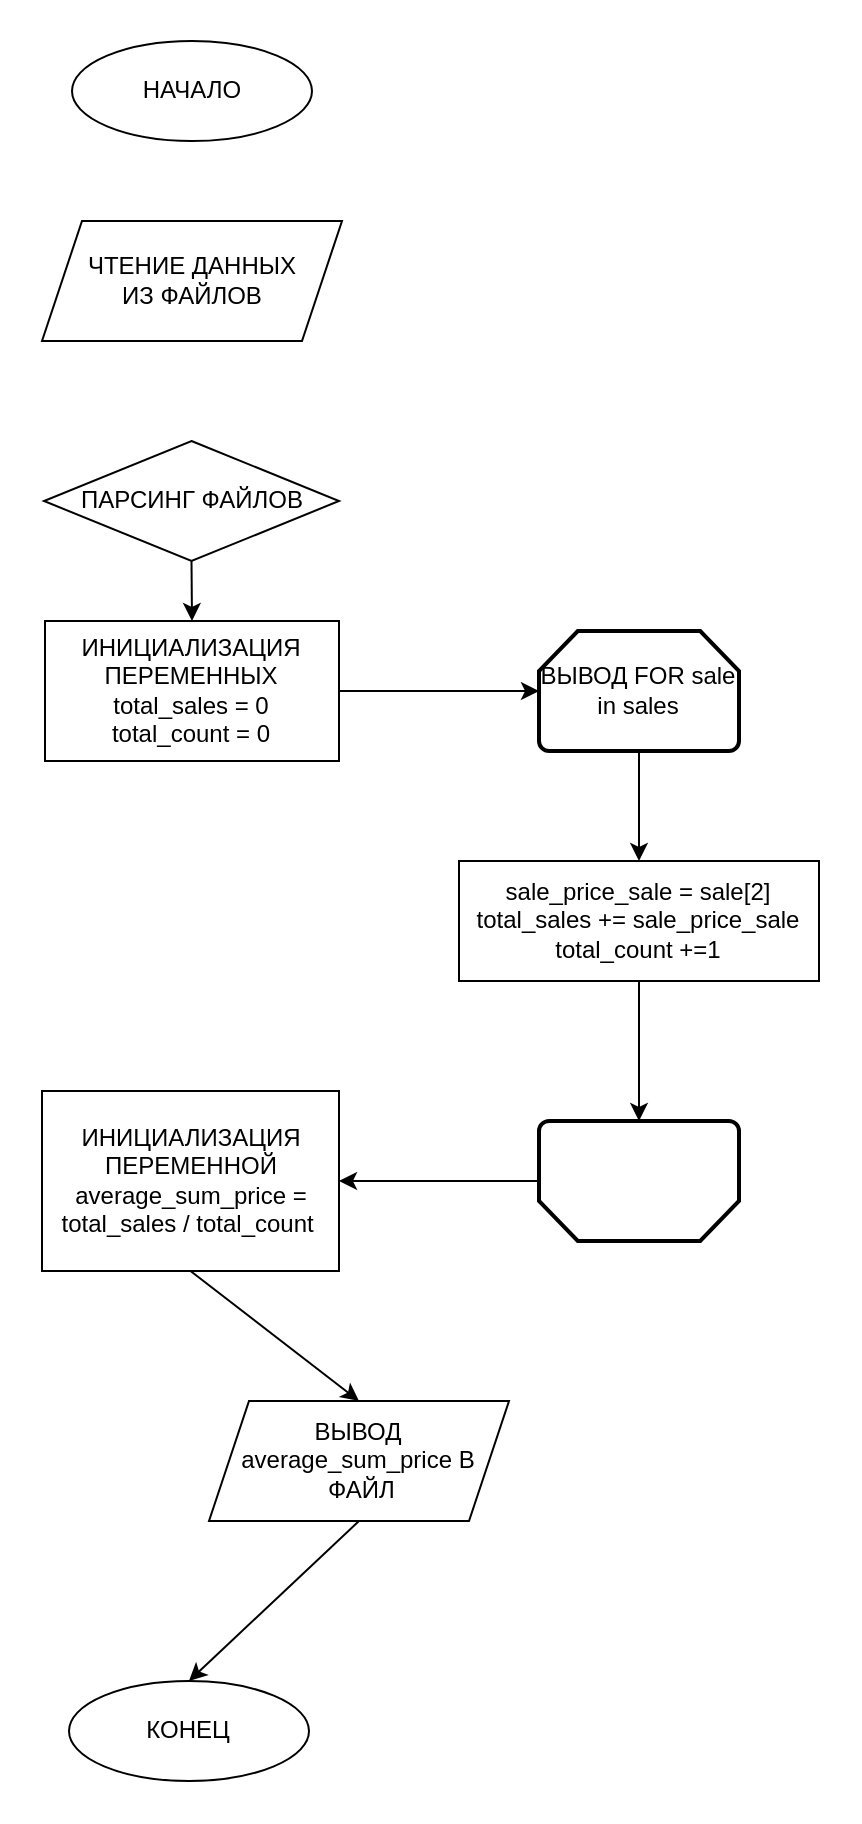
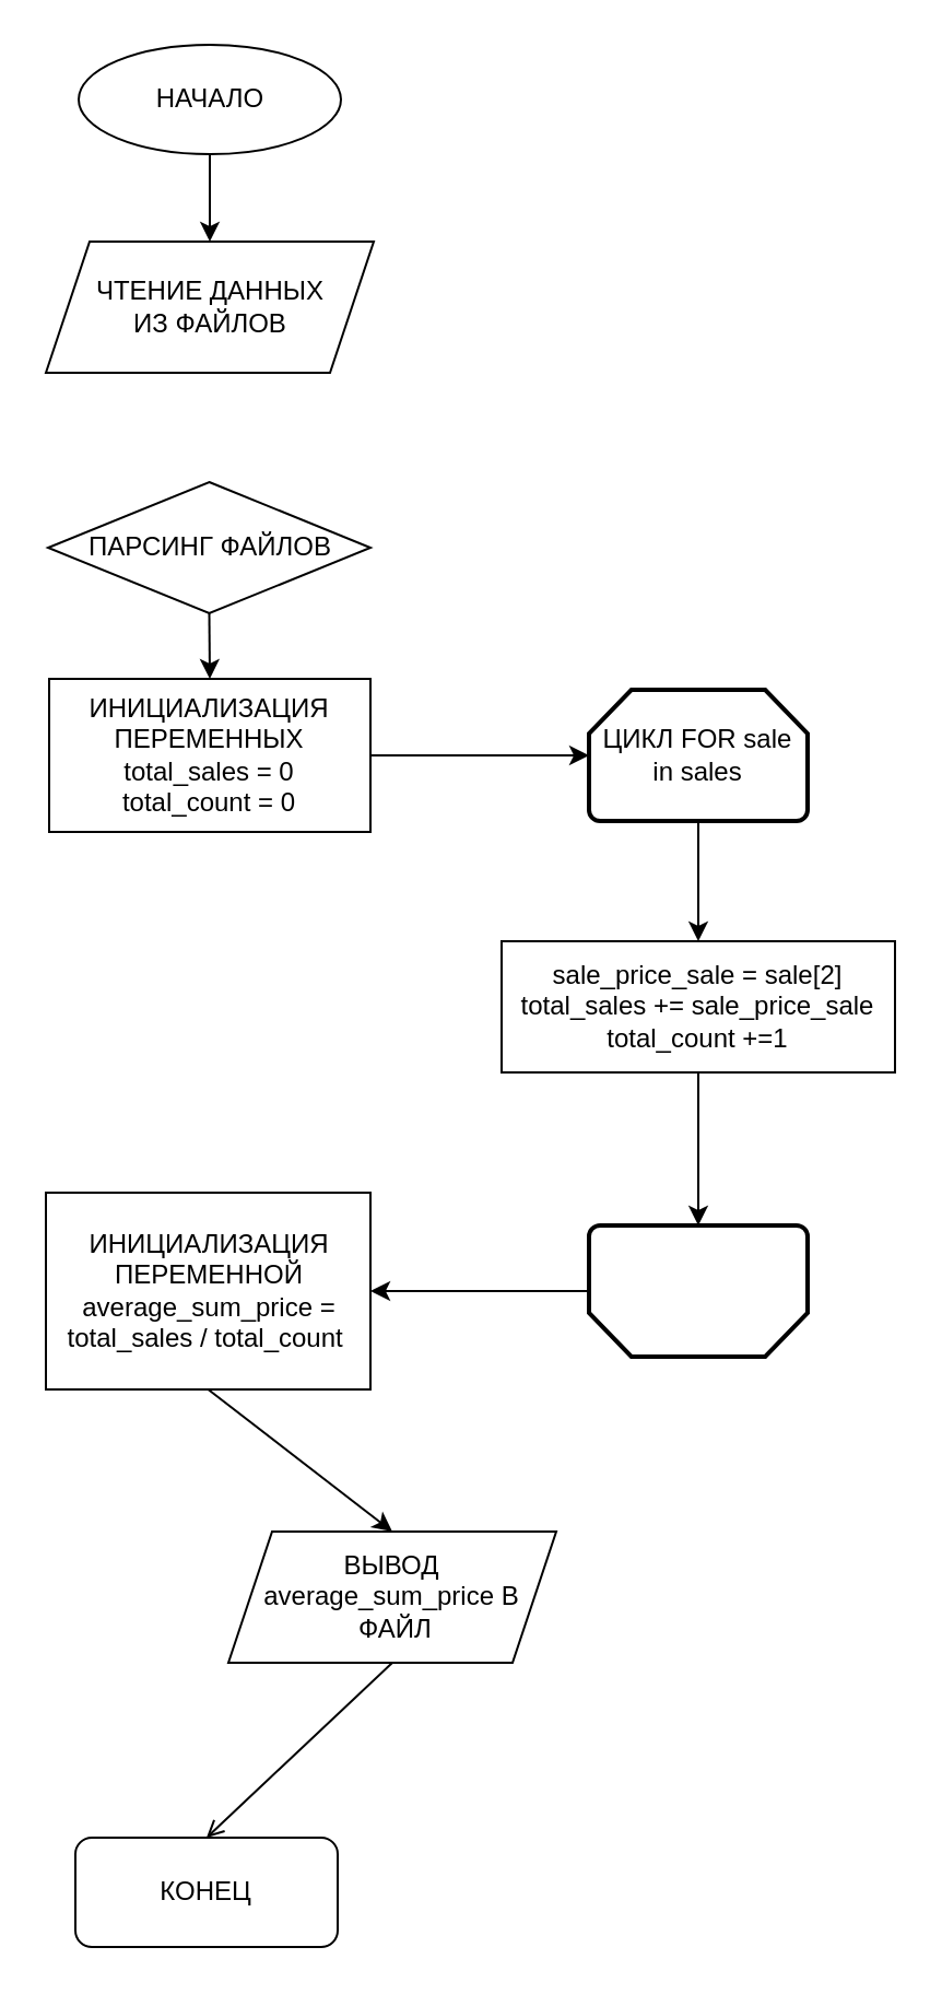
+ <mxCell id="4" value="" style="endArrow=classic;html=1;rounded=0;exitX=0.5;exitY=1;exitDx=0;exitDy=0;" parent="1" source="2" target="3" edge="1"><mxGeometry width="50" height="50" relative="1" as="geometry"><mxPoint x="89" y="240" as="sourcePoint" /><mxPoint x="139" y="190" as="targetPoint" /></mxGeometry></mxCell>
- <mxCell id="7" value="ВЫВОД FOR sale in sales" style="strokeWidth=2;html=1;shape=mxgraph.flowchart.loop_limit;whiteSpace=wrap;" parent="1" vertex="1"><mxGeometry x="269" y="315" width="100" height="60" as="geometry" /></mxCell>
+ <mxCell id="7" value="ЦИКЛ FOR sale in sales" style="strokeWidth=2;html=1;shape=mxgraph.flowchart.loop_limit;whiteSpace=wrap;" parent="1" vertex="1"><mxGeometry x="269" y="315" width="100" height="60" as="geometry" /></mxCell>
- <mxCell id="19" value="" style="endArrow=classic;html=1;rounded=0;exitX=0.5;exitY=1;exitDx=0;exitDy=0;entryX=0.5;entryY=0;entryDx=0;entryDy=0;" parent="1" source="16" target="18" edge="1"><mxGeometry width="50" height="50" relative="1" as="geometry"><mxPoint x="89" y="840" as="sourcePoint" /><mxPoint x="139" y="790" as="targetPoint" /></mxGeometry></mxCell>
+ <mxCell id="19" value="" style="endArrow=open;html=1;rounded=0;exitX=0.5;exitY=1;exitDx=0;exitDy=0;entryX=0.5;entryY=0;entryDx=0;entryDy=0;" parent="1" source="16" target="18" edge="1"><mxGeometry width="50" height="50" relative="1" as="geometry"><mxPoint x="89" y="840" as="sourcePoint" /><mxPoint x="139" y="790" as="targetPoint" /></mxGeometry></mxCell>
- <mxCell id="18" value="КОНЕЦ" style="ellipse;whiteSpace=wrap;html=1;" parent="1" vertex="1"><mxGeometry x="34" y="840" width="120" height="50" as="geometry" /></mxCell>
+ <mxCell id="18" value="КОНЕЦ" style="whiteSpace=wrap;html=1;rounded=1;" parent="1" vertex="1"><mxGeometry x="34" y="840" width="120" height="50" as="geometry" /></mxCell>
